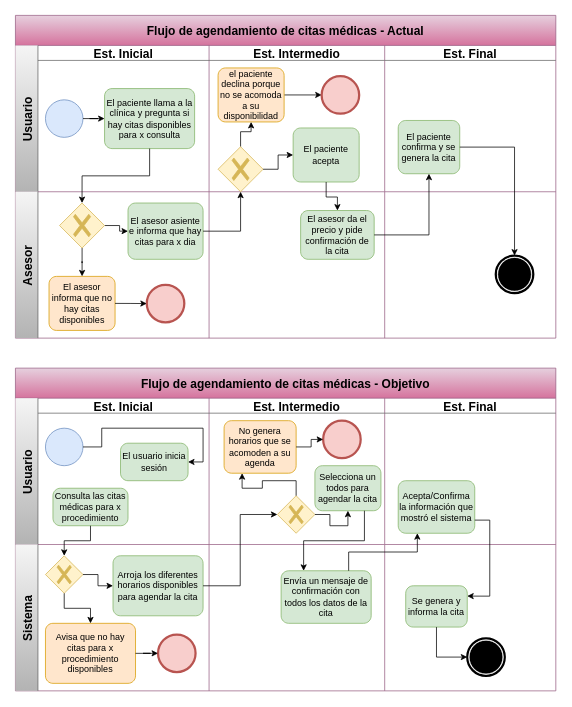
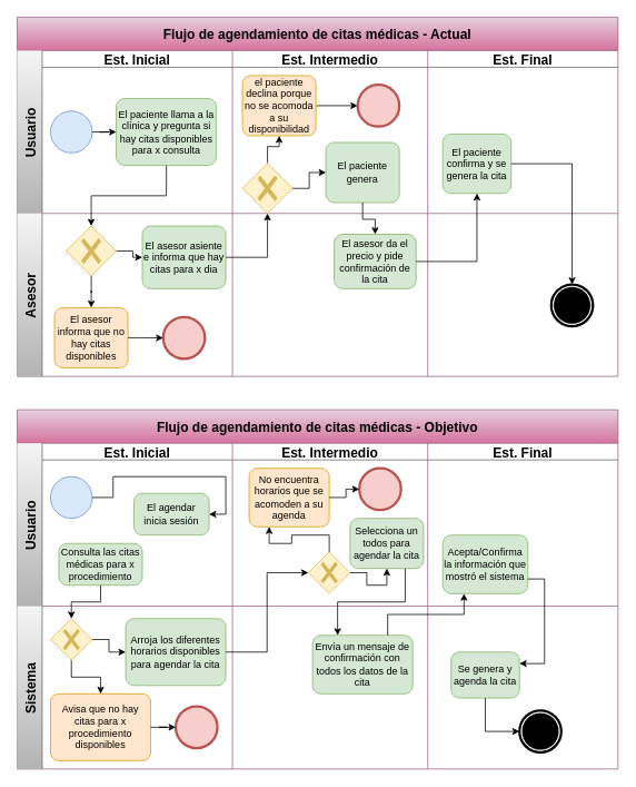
- <mxCell id="13" value="El paciente acepta" style="points=[[0.25,0,0],[0.5,0,0],[0.75,0,0],[1,0.25,0],[1,0.5,0],[1,0.75,0],[0.75,1,0],[0.5,1,0],[0.25,1,0],[0,0.75,0],[0,0.5,0],[0,0.25,0]];shape=mxgraph.bpmn.task;whiteSpace=wrap;rectStyle=rounded;size=10;html=1;container=1;expand=0;collapsible=0;taskMarker=abstract;fillColor=#d5e8d4;strokeColor=#82b366;" vertex="1" parent="8"><mxGeometry x="112" y="110" width="88" height="72" as="geometry" /></mxCell>
+ <mxCell id="13" value="El paciente genera" style="points=[[0.25,0,0],[0.5,0,0],[0.75,0,0],[1,0.25,0],[1,0.5,0],[1,0.75,0],[0.75,1,0],[0.5,1,0],[0.25,1,0],[0,0.75,0],[0,0.5,0],[0,0.25,0]];shape=mxgraph.bpmn.task;whiteSpace=wrap;rectStyle=rounded;size=10;html=1;container=1;expand=0;collapsible=0;taskMarker=abstract;fillColor=#d5e8d4;strokeColor=#82b366;" vertex="1" parent="8"><mxGeometry x="112" y="110" width="88" height="72" as="geometry" /></mxCell>
- <mxCell id="46" value="No genera horarios que se acomoden a su agenda" style="points=[[0.25,0,0],[0.5,0,0],[0.75,0,0],[1,0.25,0],[1,0.5,0],[1,0.75,0],[0.75,1,0],[0.5,1,0],[0.25,1,0],[0,0.75,0],[0,0.5,0],[0,0.25,0]];shape=mxgraph.bpmn.task;whiteSpace=wrap;rectStyle=rounded;size=10;html=1;container=1;expand=0;collapsible=0;taskMarker=abstract;fillColor=#ffe6cc;strokeColor=#d79b00;" vertex="1" parent="43"><mxGeometry x="20" y="30" width="96" height="70" as="geometry" /></mxCell>
+ <mxCell id="46" value="No encuentra horarios que se acomoden a su agenda" style="points=[[0.25,0,0],[0.5,0,0],[0.75,0,0],[1,0.25,0],[1,0.5,0],[1,0.75,0],[0.75,1,0],[0.5,1,0],[0.25,1,0],[0,0.75,0],[0,0.5,0],[0,0.25,0]];shape=mxgraph.bpmn.task;whiteSpace=wrap;rectStyle=rounded;size=10;html=1;container=1;expand=0;collapsible=0;taskMarker=abstract;fillColor=#ffe6cc;strokeColor=#d79b00;" vertex="1" parent="43"><mxGeometry x="20" y="30" width="96" height="70" as="geometry" /></mxCell>
- <mxCell id="40" value="El usuario inicia sesión" style="points=[[0.25,0,0],[0.5,0,0],[0.75,0,0],[1,0.25,0],[1,0.5,0],[1,0.75,0],[0.75,1,0],[0.5,1,0],[0.25,1,0],[0,0.75,0],[0,0.5,0],[0,0.25,0]];shape=mxgraph.bpmn.task;whiteSpace=wrap;rectStyle=rounded;size=10;html=1;container=1;expand=0;collapsible=0;taskMarker=abstract;fillColor=#d5e8d4;strokeColor=#82b366;" vertex="1" parent="38"><mxGeometry x="110" y="60" width="90" height="50" as="geometry" /></mxCell>
+ <mxCell id="40" value="El agendar inicia sesión" style="points=[[0.25,0,0],[0.5,0,0],[0.75,0,0],[1,0.25,0],[1,0.5,0],[1,0.75,0],[0.75,1,0],[0.5,1,0],[0.25,1,0],[0,0.75,0],[0,0.5,0],[0,0.25,0]];shape=mxgraph.bpmn.task;whiteSpace=wrap;rectStyle=rounded;size=10;html=1;container=1;expand=0;collapsible=0;taskMarker=abstract;fillColor=#d5e8d4;strokeColor=#82b366;" vertex="1" parent="38"><mxGeometry x="110" y="60" width="90" height="50" as="geometry" /></mxCell>
- <mxCell id="66" value="Se genera y informa la cita" style="points=[[0.25,0,0],[0.5,0,0],[0.75,0,0],[1,0.25,0],[1,0.5,0],[1,0.75,0],[0.75,1,0],[0.5,1,0],[0.25,1,0],[0,0.75,0],[0,0.5,0],[0,0.25,0]];shape=mxgraph.bpmn.task;whiteSpace=wrap;rectStyle=rounded;size=10;html=1;container=1;expand=0;collapsible=0;taskMarker=abstract;fillColor=#d5e8d4;strokeColor=#82b366;" vertex="1" parent="64"><mxGeometry x="28" y="55" width="82" height="55" as="geometry" /></mxCell>
+ <mxCell id="66" value="Se genera y agenda la cita" style="points=[[0.25,0,0],[0.5,0,0],[0.75,0,0],[1,0.25,0],[1,0.5,0],[1,0.75,0],[0.75,1,0],[0.5,1,0],[0.25,1,0],[0,0.75,0],[0,0.5,0],[0,0.25,0]];shape=mxgraph.bpmn.task;whiteSpace=wrap;rectStyle=rounded;size=10;html=1;container=1;expand=0;collapsible=0;taskMarker=abstract;fillColor=#d5e8d4;strokeColor=#82b366;" vertex="1" parent="64"><mxGeometry x="28" y="55" width="82" height="55" as="geometry" /></mxCell>
